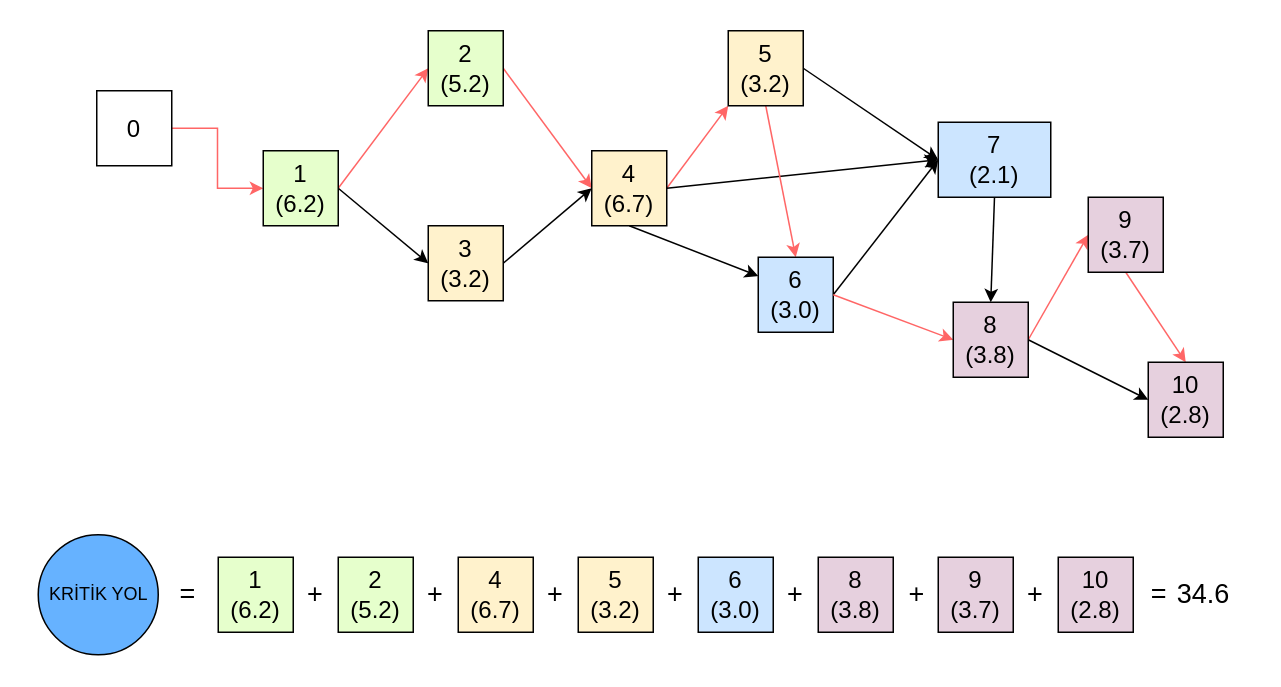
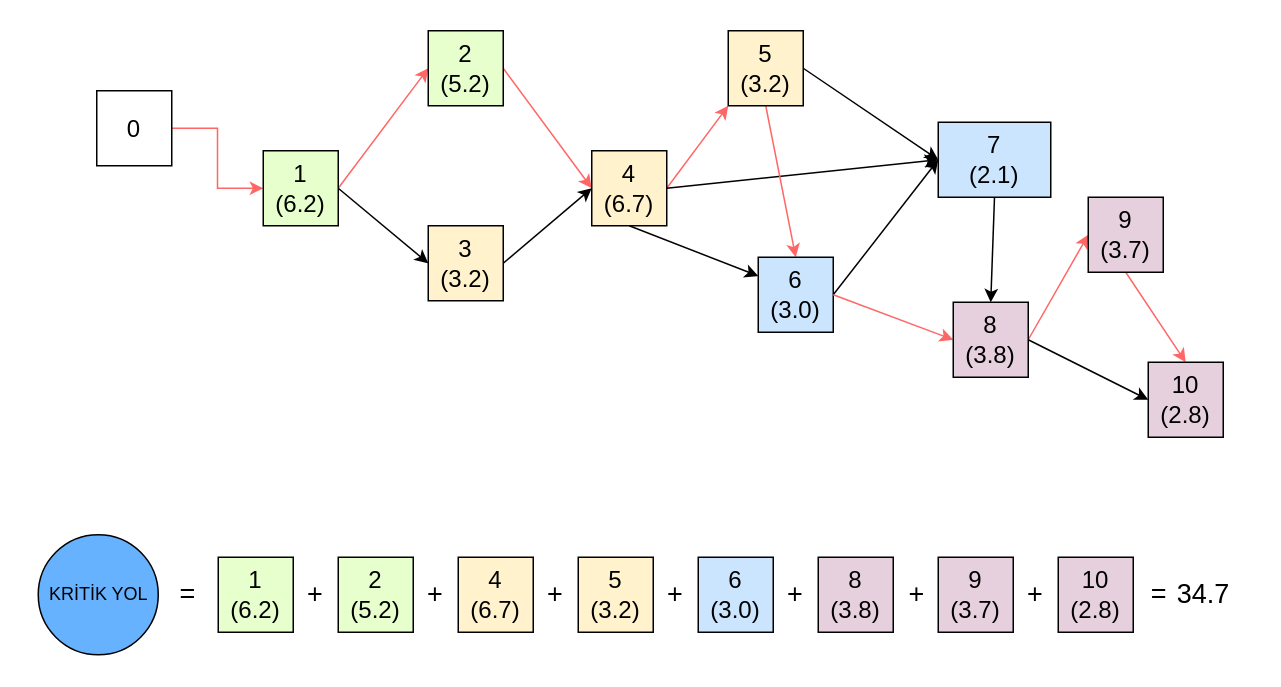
- <mxCell id="49" value="&lt;font style=&quot;font-size: 18px;&quot;&gt;34.6&lt;/font&gt;" style="text;html=1;strokeColor=none;fillColor=none;align=center;verticalAlign=middle;whiteSpace=wrap;rounded=0;" parent="1" vertex="1"><mxGeometry x="772" y="381" width="60" height="30" as="geometry" /></mxCell>
+ <mxCell id="49" value="&lt;font style=&quot;font-size: 18px;&quot;&gt;34.7&lt;/font&gt;" style="text;html=1;strokeColor=none;fillColor=none;align=center;verticalAlign=middle;whiteSpace=wrap;rounded=0;" parent="1" vertex="1"><mxGeometry x="772" y="381" width="60" height="30" as="geometry" /></mxCell>
